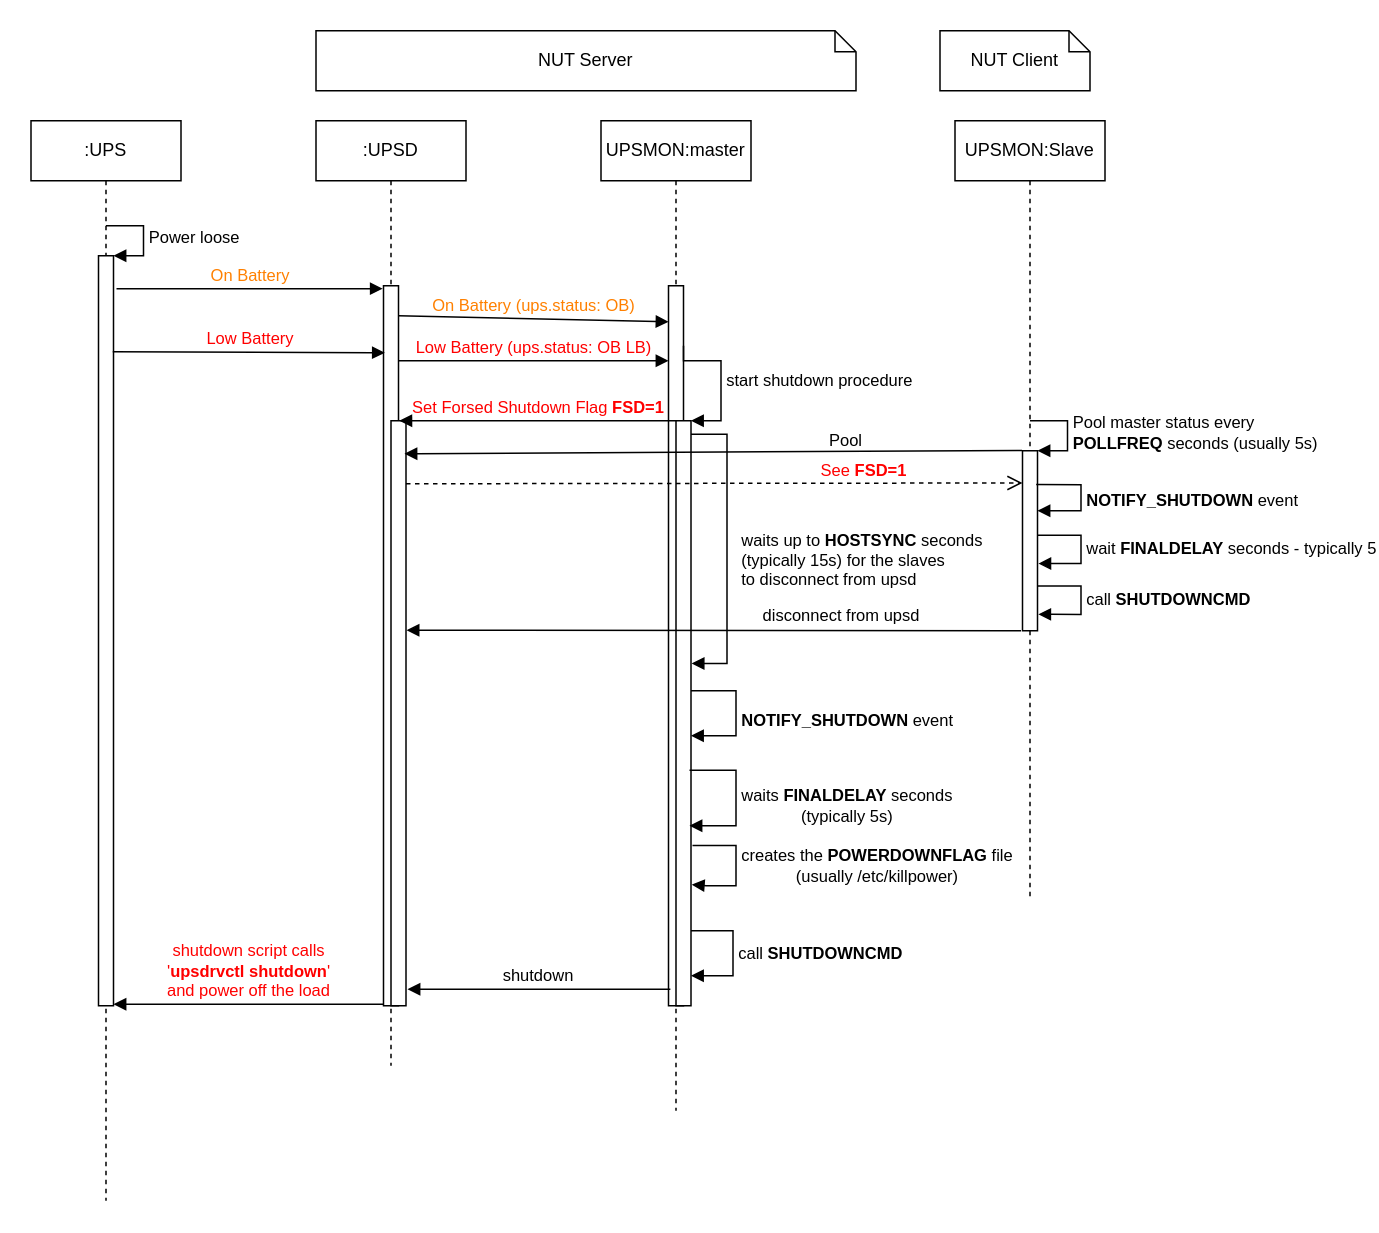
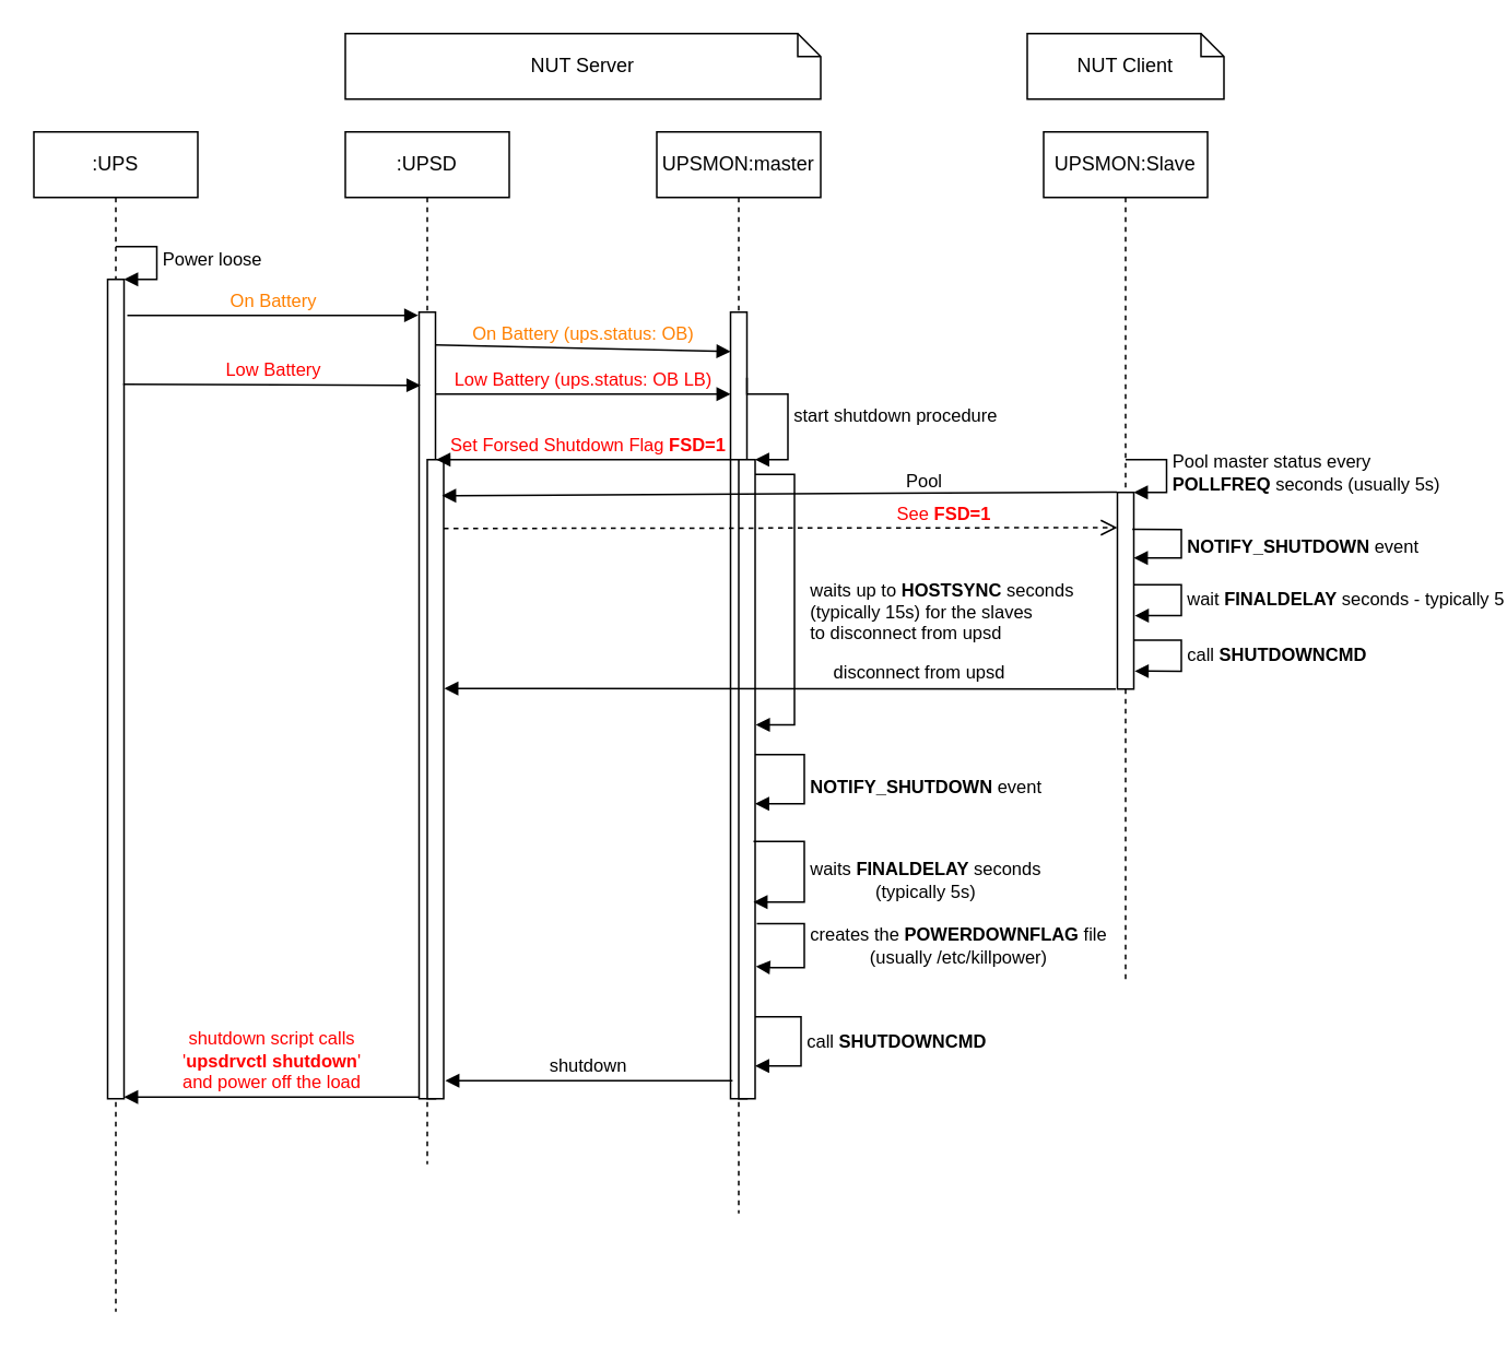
- <mxCell id="20" value="NUT Server" style="shape=note;whiteSpace=wrap;html=1;size=14;verticalAlign=middle;align=center;spacingTop=0;" vertex="1" parent="1"><mxGeometry x="210" y="20" width="360" height="40" as="geometry" /></mxCell>
+ <mxCell id="20" value="NUT Server" style="shape=note;whiteSpace=wrap;html=1;size=14;verticalAlign=middle;align=center;spacingTop=0;" vertex="1" parent="1"><mxGeometry x="210" y="20" width="290" height="40" as="geometry" /></mxCell>
- <mxCell id="34" value="NUT Client" style="shape=note;whiteSpace=wrap;html=1;size=14;verticalAlign=middle;align=center;spacingTop=0;" vertex="1" parent="1"><mxGeometry x="626" y="20" width="100" height="40" as="geometry" /></mxCell>
+ <mxCell id="34" value="NUT Client" style="shape=note;whiteSpace=wrap;html=1;size=14;verticalAlign=middle;align=center;spacingTop=0;" vertex="1" parent="1"><mxGeometry x="626" y="20" width="120" height="40" as="geometry" /></mxCell>
